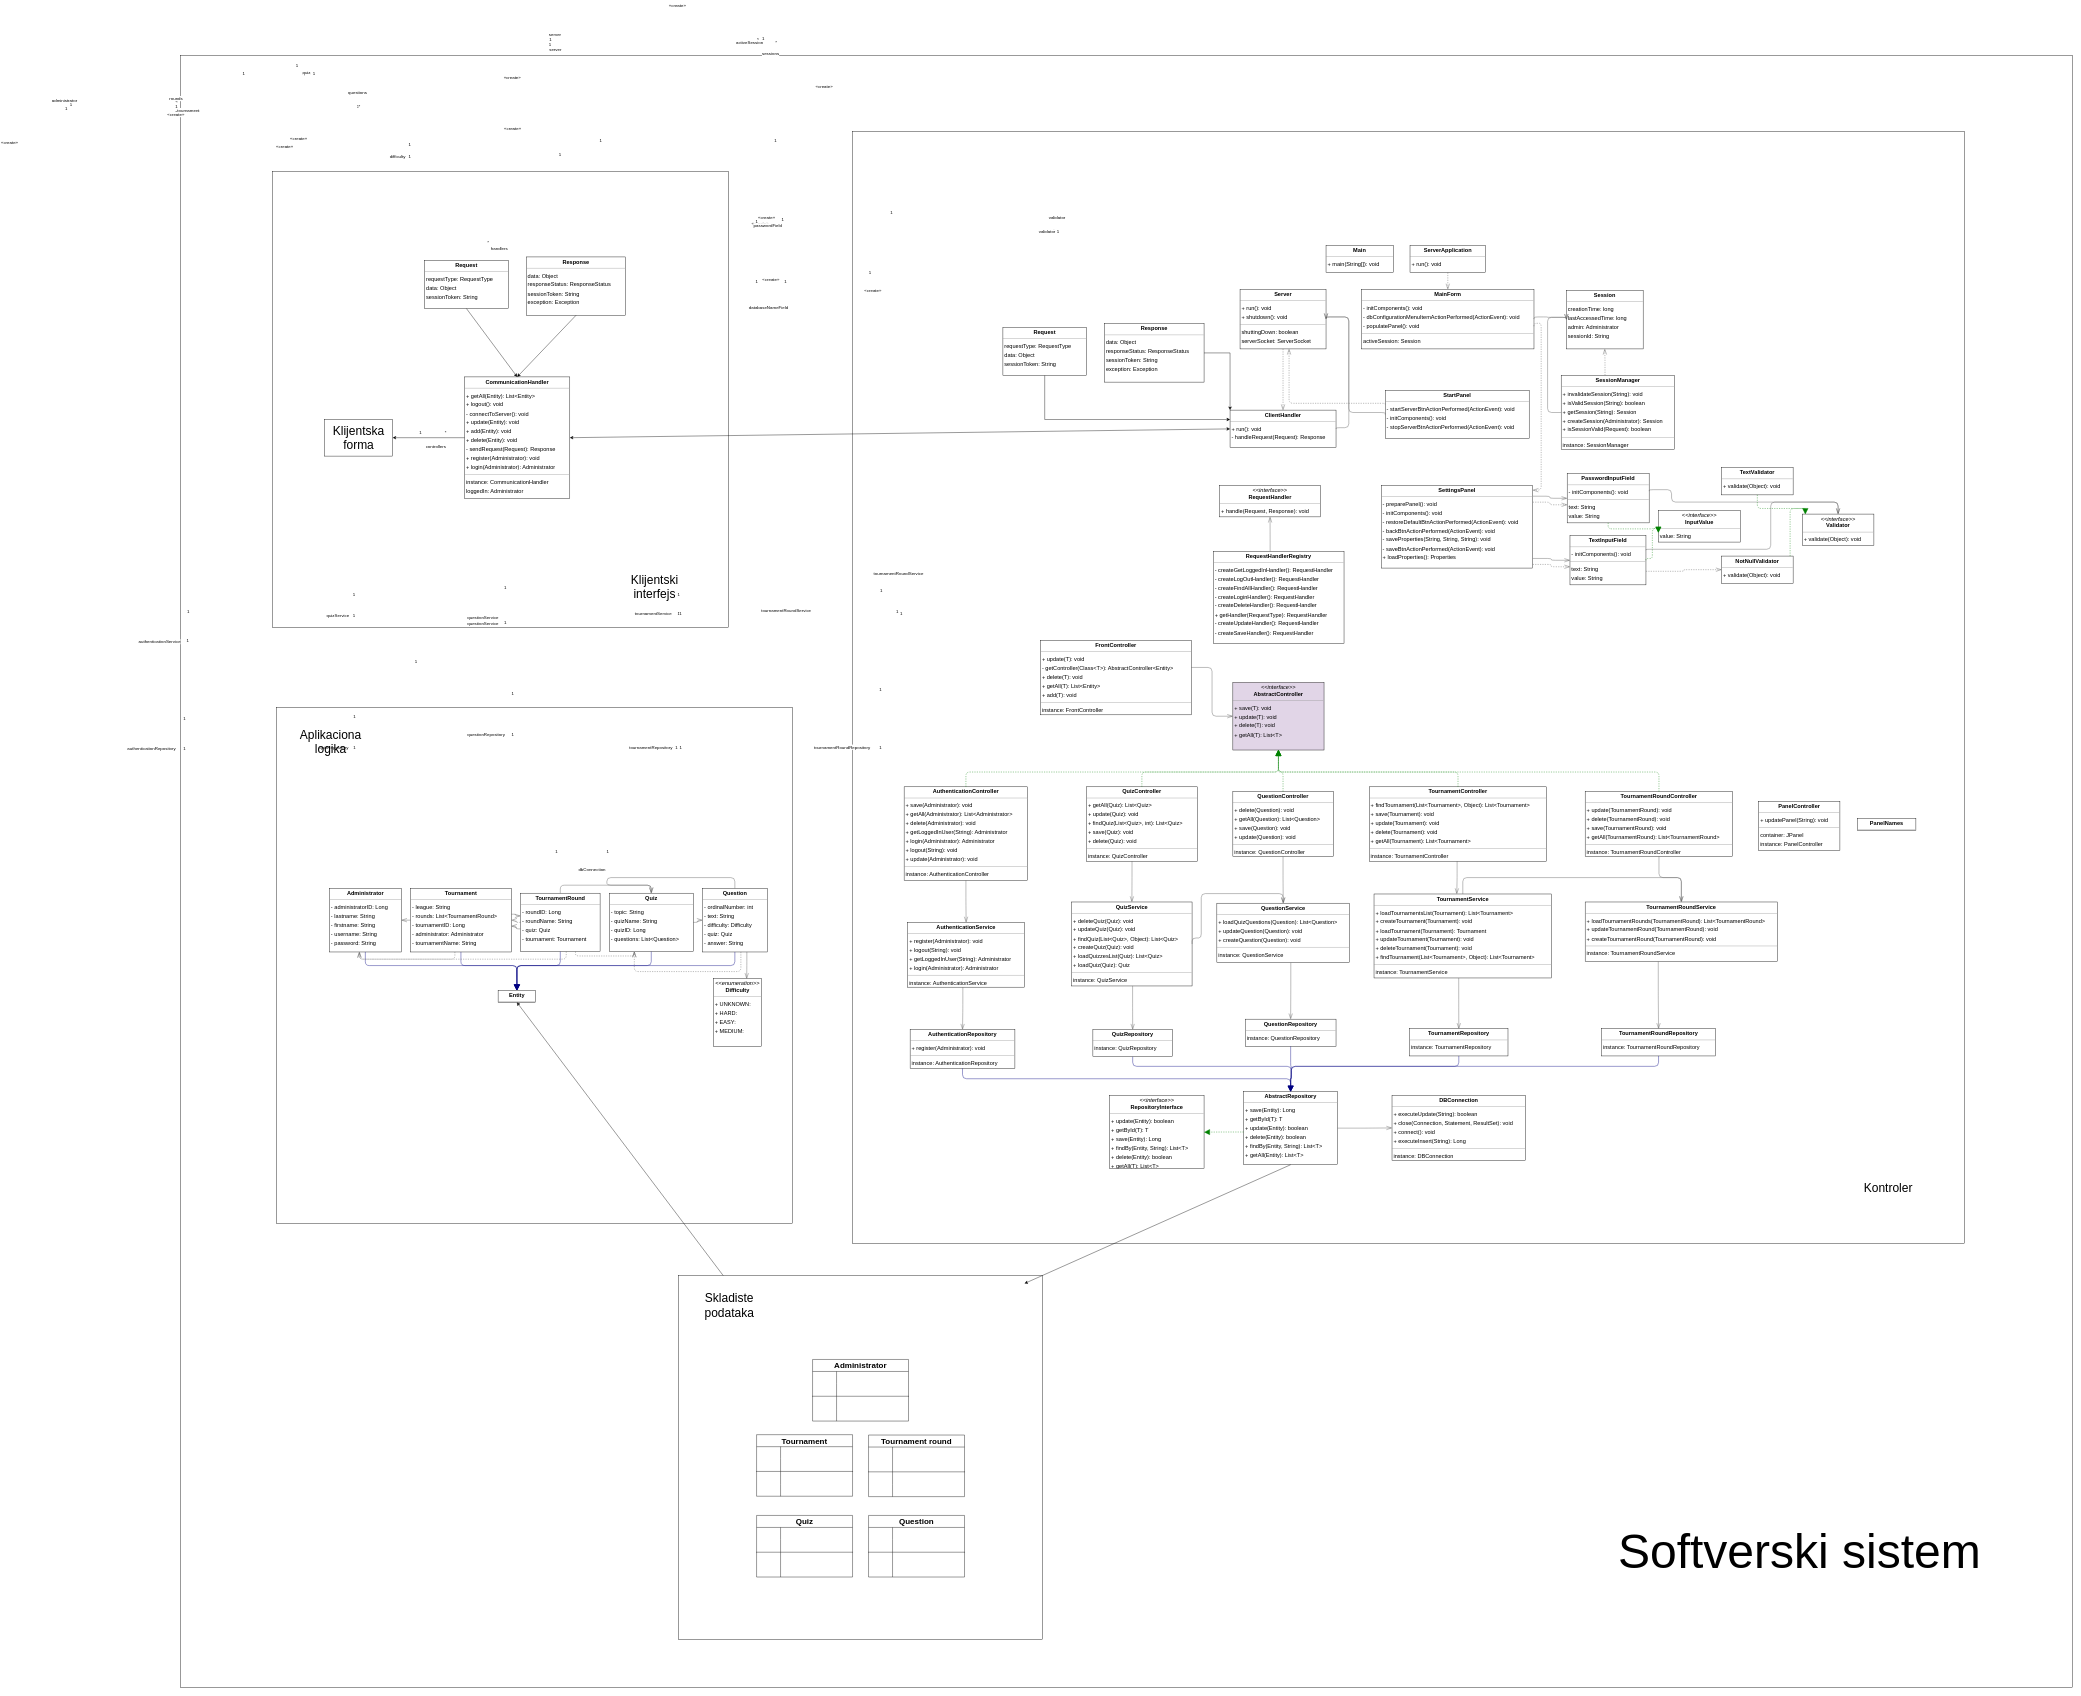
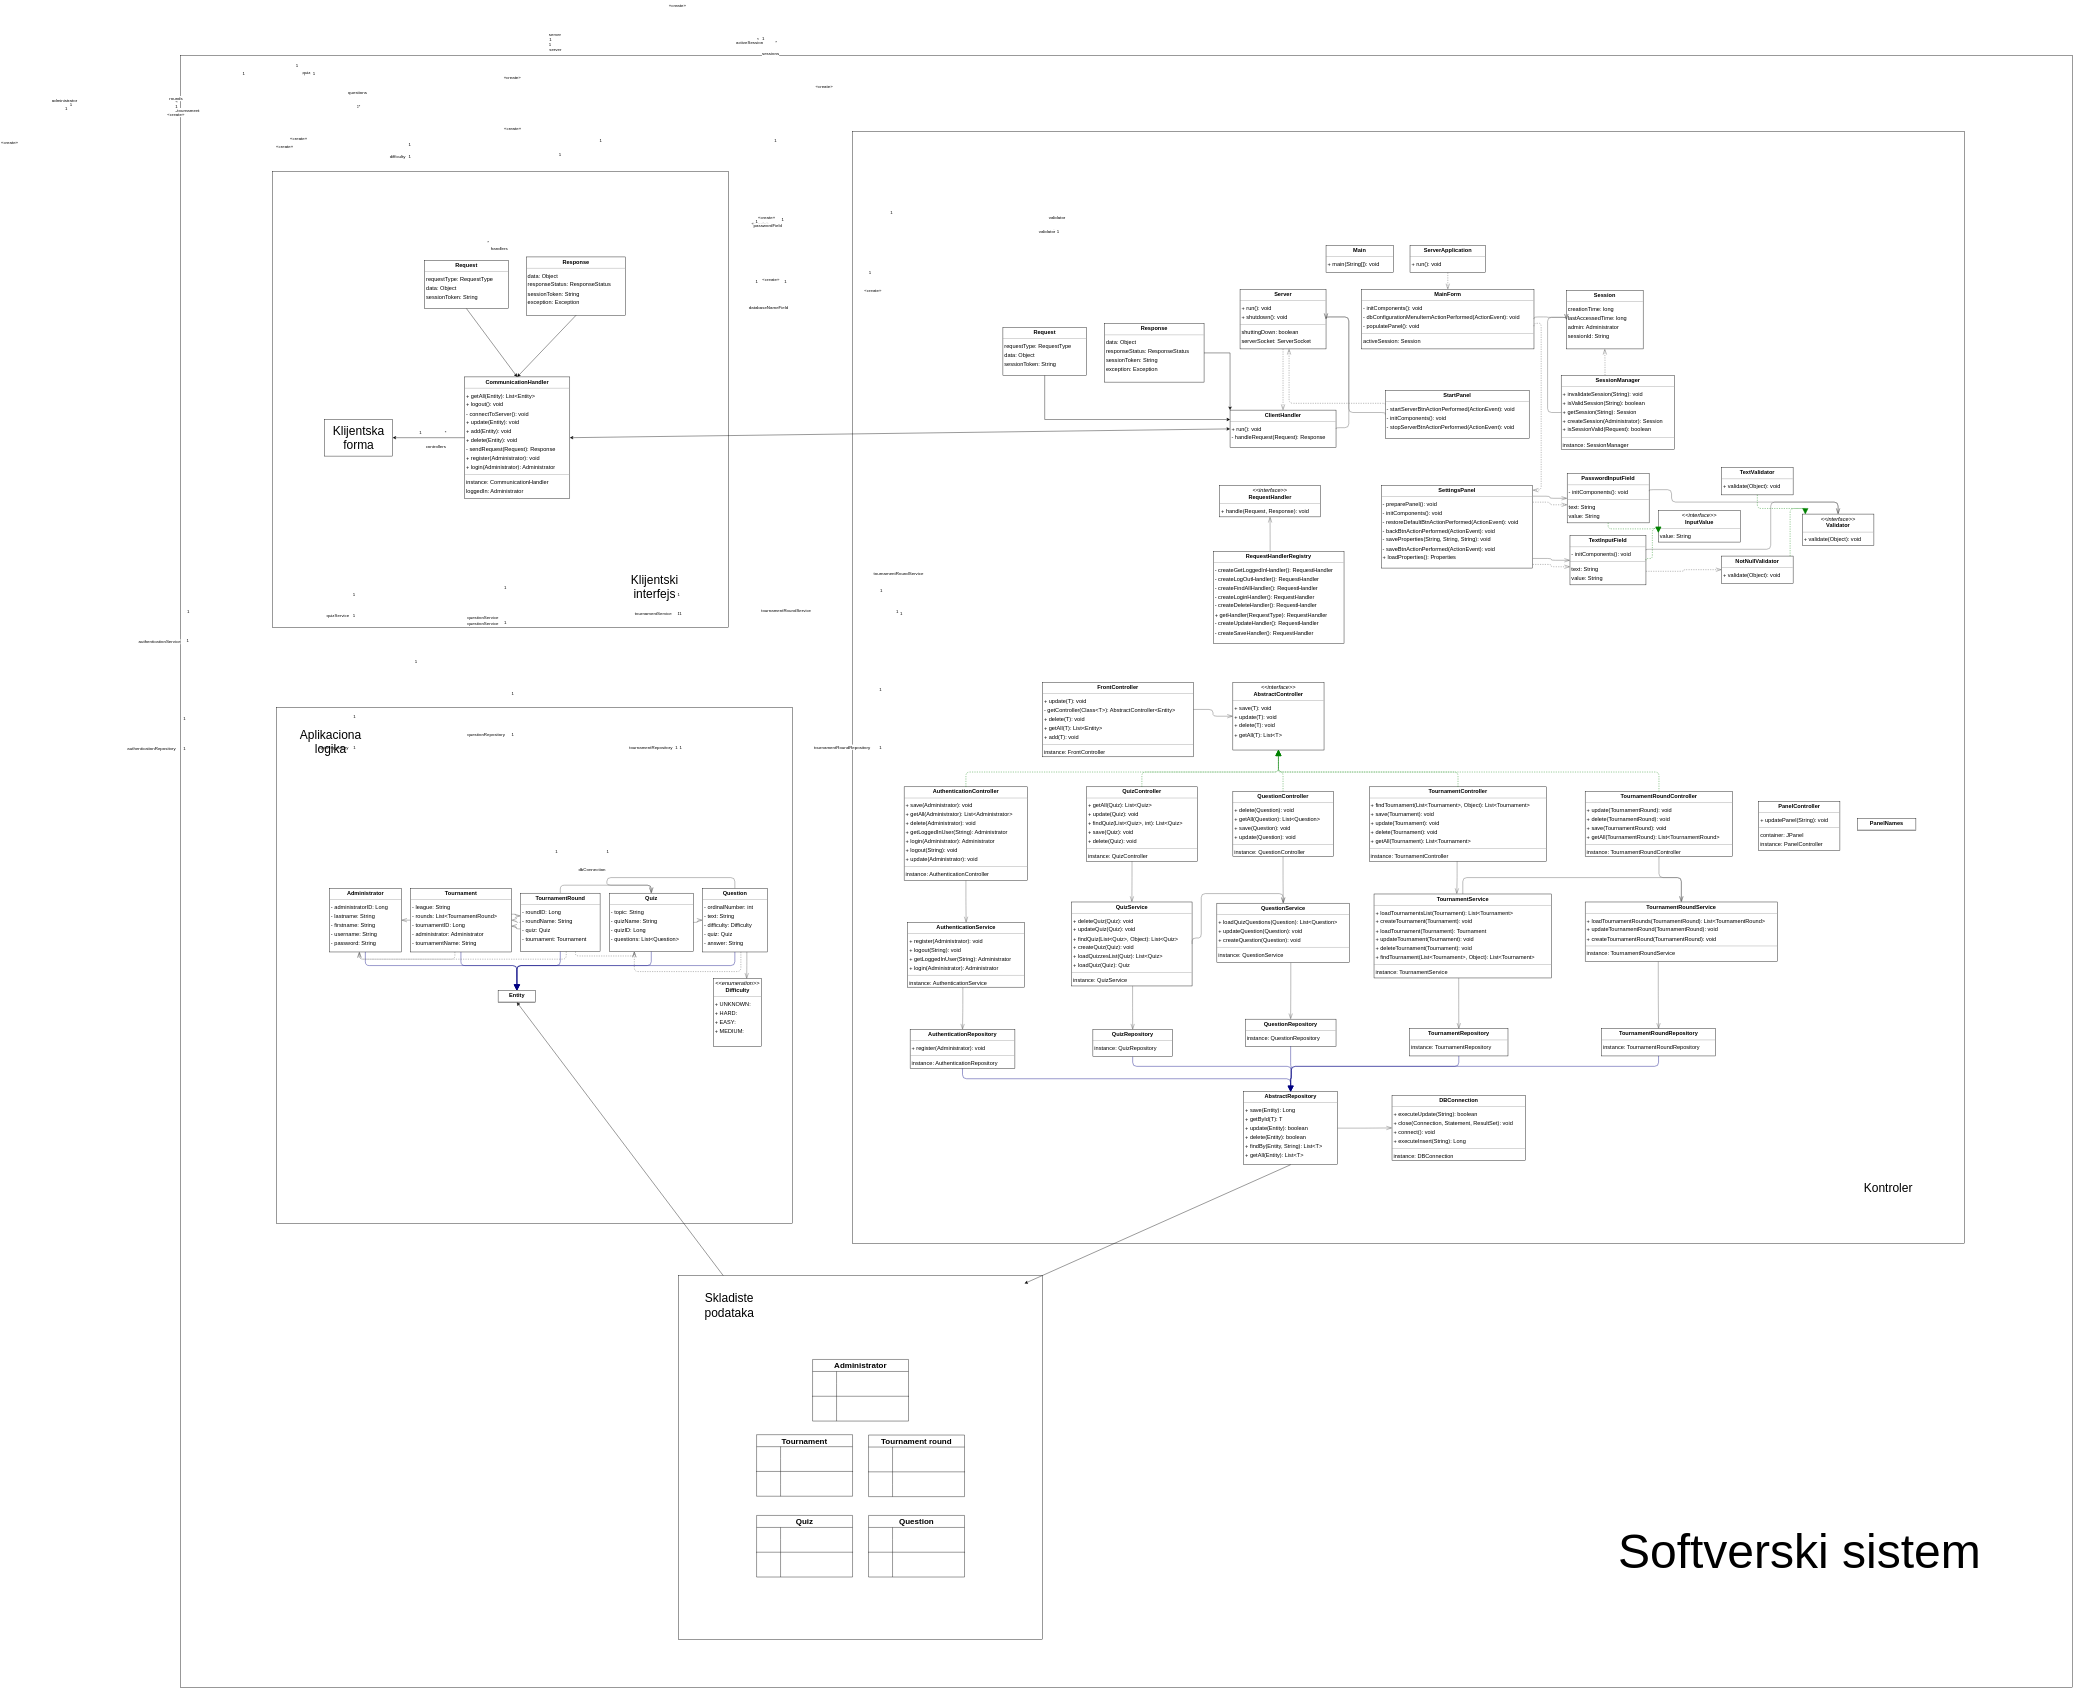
- <mxCell id="14" value="&lt;p style=&quot;margin:0px;margin-top:4px;text-align:center;&quot;&gt;&lt;b&gt;FrontController&lt;/b&gt;&lt;/p&gt;&lt;hr size=&quot;1&quot;/&gt;&lt;p style=&quot;margin:0 0 0 4px;line-height:1.6;&quot;&gt;+ update(T): void&lt;br/&gt;- getController(Class&amp;lt;T&amp;gt;): AbstractController&amp;lt;Entity&amp;gt;&lt;br/&gt;+ delete(T): void&lt;br/&gt;+ getAll(T): List&amp;lt;Entity&amp;gt;&lt;br/&gt;+ add(T): void&lt;/p&gt;&lt;hr size=&quot;1&quot;/&gt;&lt;p style=&quot;margin:0 0 0 4px;line-height:1.6;&quot;&gt; instance: FrontController&lt;/p&gt;" style="verticalAlign=top;align=left;overflow=fill;fontSize=14;fontFamily=Helvetica;html=1;rounded=0;shadow=0;comic=0;labelBackgroundColor=none;strokeWidth=1;" parent="1" vertex="1"><mxGeometry x="2170" y="1482" width="377" height="186" as="geometry" /></mxCell>
+ <mxCell id="14" value="&lt;p style=&quot;margin:0px;margin-top:4px;text-align:center;&quot;&gt;&lt;b&gt;FrontController&lt;/b&gt;&lt;/p&gt;&lt;hr size=&quot;1&quot;/&gt;&lt;p style=&quot;margin:0 0 0 4px;line-height:1.6;&quot;&gt;+ update(T): void&lt;br/&gt;- getController(Class&amp;lt;T&amp;gt;): AbstractController&amp;lt;Entity&amp;gt;&lt;br/&gt;+ delete(T): void&lt;br/&gt;+ getAll(T): List&amp;lt;Entity&amp;gt;&lt;br/&gt;+ add(T): void&lt;/p&gt;&lt;hr size=&quot;1&quot;/&gt;&lt;p style=&quot;margin:0 0 0 4px;line-height:1.6;&quot;&gt; instance: FrontController&lt;/p&gt;" style="verticalAlign=top;align=left;overflow=fill;fontSize=14;fontFamily=Helvetica;html=1;rounded=0;shadow=0;comic=0;labelBackgroundColor=none;strokeWidth=1;" parent="1" vertex="1"><mxGeometry x="2175" y="1587" width="377" height="186" as="geometry" /></mxCell>
- <mxCell id="7" value="&lt;p style=&quot;margin:0px;margin-top:4px;text-align:center;&quot;&gt;&lt;i&gt;&amp;lt;&amp;lt;interface&amp;gt;&amp;gt;&lt;/i&gt;&lt;br/&gt;&lt;b&gt;AbstractController&lt;T&gt;&lt;/b&gt;&lt;/p&gt;&lt;hr size=&quot;1&quot;/&gt;&lt;p style=&quot;margin:0 0 0 4px;line-height:1.6;&quot;&gt;+ save(T): void&lt;br/&gt;+ update(T): void&lt;br/&gt;+ delete(T): void&lt;br/&gt;+ getAll(T): List&amp;lt;T&amp;gt;&lt;/p&gt;" style="verticalAlign=top;align=left;overflow=fill;fontSize=14;fontFamily=Helvetica;html=1;rounded=0;shadow=0;comic=0;labelBackgroundColor=none;strokeWidth=1;fillColor=#e1d5e7;" parent="1" vertex="1"><mxGeometry x="2651" y="1587" width="228" height="169" as="geometry" /></mxCell>
+ <mxCell id="7" value="&lt;p style=&quot;margin:0px;margin-top:4px;text-align:center;&quot;&gt;&lt;i&gt;&amp;lt;&amp;lt;interface&amp;gt;&amp;gt;&lt;/i&gt;&lt;br/&gt;&lt;b&gt;AbstractController&lt;T&gt;&lt;/b&gt;&lt;/p&gt;&lt;hr size=&quot;1&quot;/&gt;&lt;p style=&quot;margin:0 0 0 4px;line-height:1.6;&quot;&gt;+ save(T): void&lt;br/&gt;+ update(T): void&lt;br/&gt;+ delete(T): void&lt;br/&gt;+ getAll(T): List&amp;lt;T&amp;gt;&lt;/p&gt;" style="verticalAlign=top;align=left;overflow=fill;fontSize=14;fontFamily=Helvetica;html=1;rounded=0;shadow=0;comic=0;labelBackgroundColor=none;strokeWidth=1;" parent="1" vertex="1"><mxGeometry x="2651" y="1587" width="228" height="169" as="geometry" /></mxCell>
- <mxCell id="28" value="&lt;p style=&quot;margin:0px;margin-top:4px;text-align:center;&quot;&gt;&lt;i&gt;&amp;lt;&amp;lt;interface&amp;gt;&amp;gt;&lt;/i&gt;&lt;br/&gt;&lt;b&gt;RepositoryInterface&lt;T&gt;&lt;/b&gt;&lt;/p&gt;&lt;hr size=&quot;1&quot;/&gt;&lt;p style=&quot;margin:0 0 0 4px;line-height:1.6;&quot;&gt;+ update(Entity): boolean&lt;br/&gt;+ getById(T): T&lt;br/&gt;+ save(Entity): Long&lt;br/&gt;+ findBy(Entity, String): List&amp;lt;T&amp;gt;&lt;br/&gt;+ delete(Entity): boolean&lt;br/&gt;+ getAll(T): List&amp;lt;T&amp;gt;&lt;/p&gt;" style="verticalAlign=top;align=left;overflow=fill;fontSize=14;fontFamily=Helvetica;html=1;rounded=0;shadow=0;comic=0;labelBackgroundColor=none;strokeWidth=1;" parent="1" vertex="1"><mxGeometry x="2343" y="2620" width="236" height="183" as="geometry" /></mxCell>
- <mxCell id="50" value="" style="html=1;rounded=1;edgeStyle=orthogonalEdgeStyle;dashed=1;startArrow=none;endArrow=block;endSize=12;strokeColor=#008200;exitX=0.000;exitY=0.553;exitDx=0;exitDy=0;entryX=1.000;entryY=0.500;entryDx=0;entryDy=0;" parent="1" source="8" target="28" edge="1"><mxGeometry width="50" height="50" relative="1" as="geometry"><Array as="points" /></mxGeometry></mxCell>
